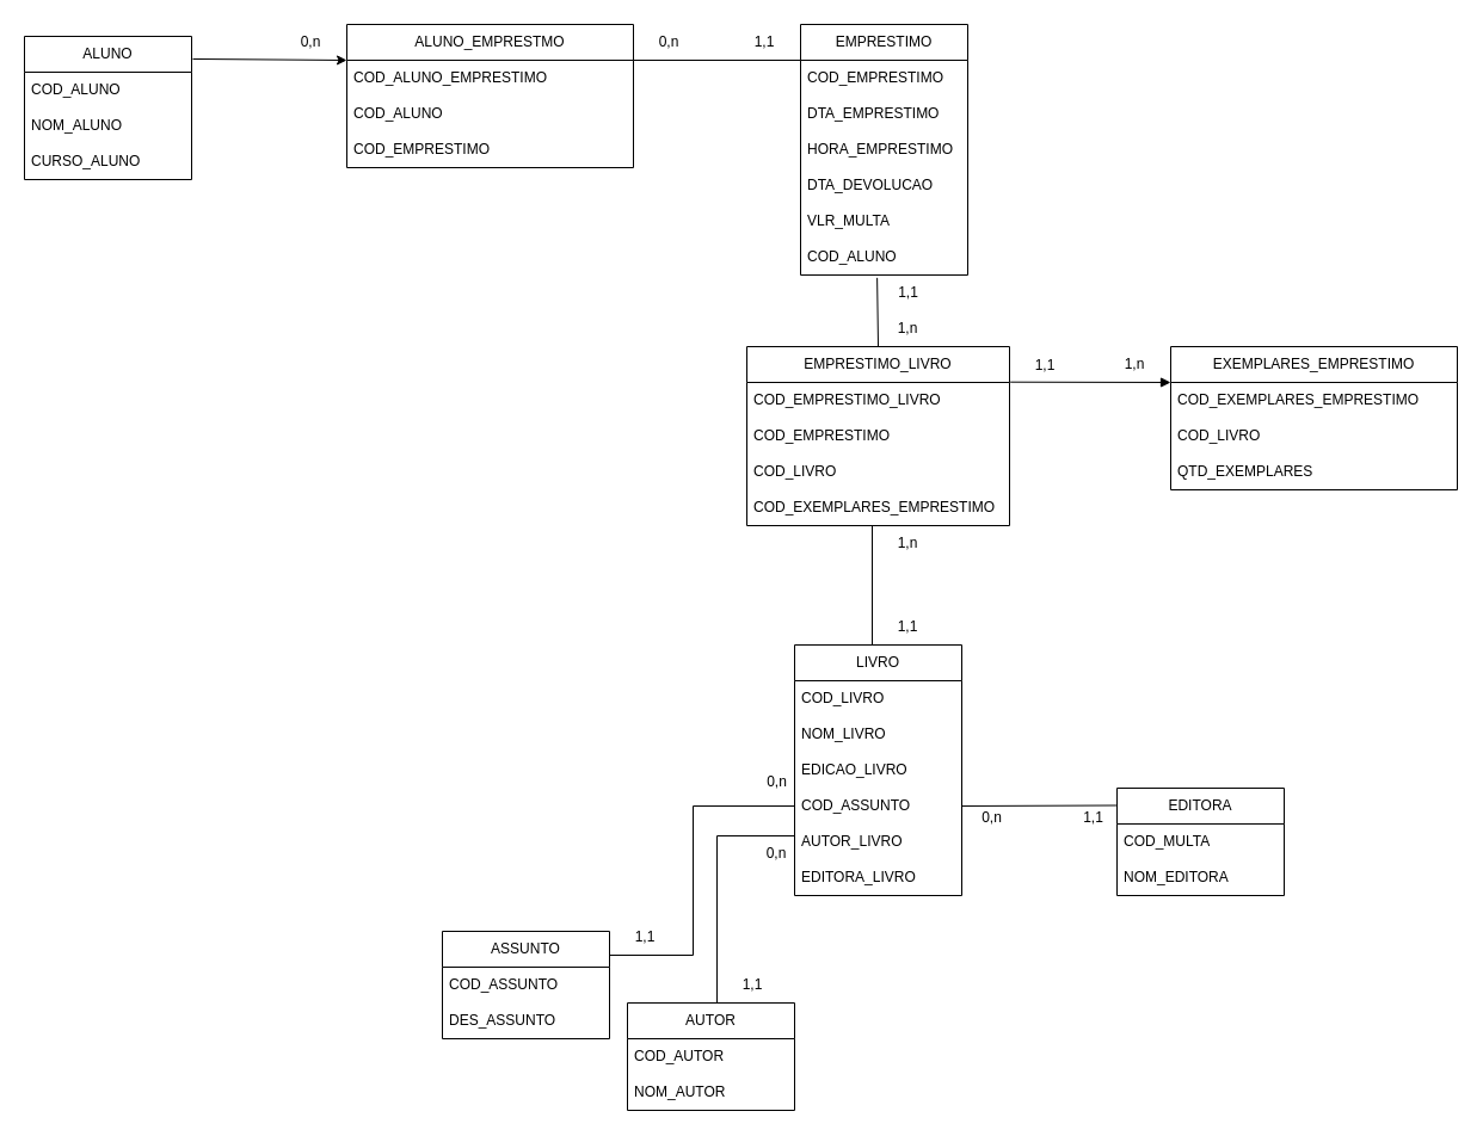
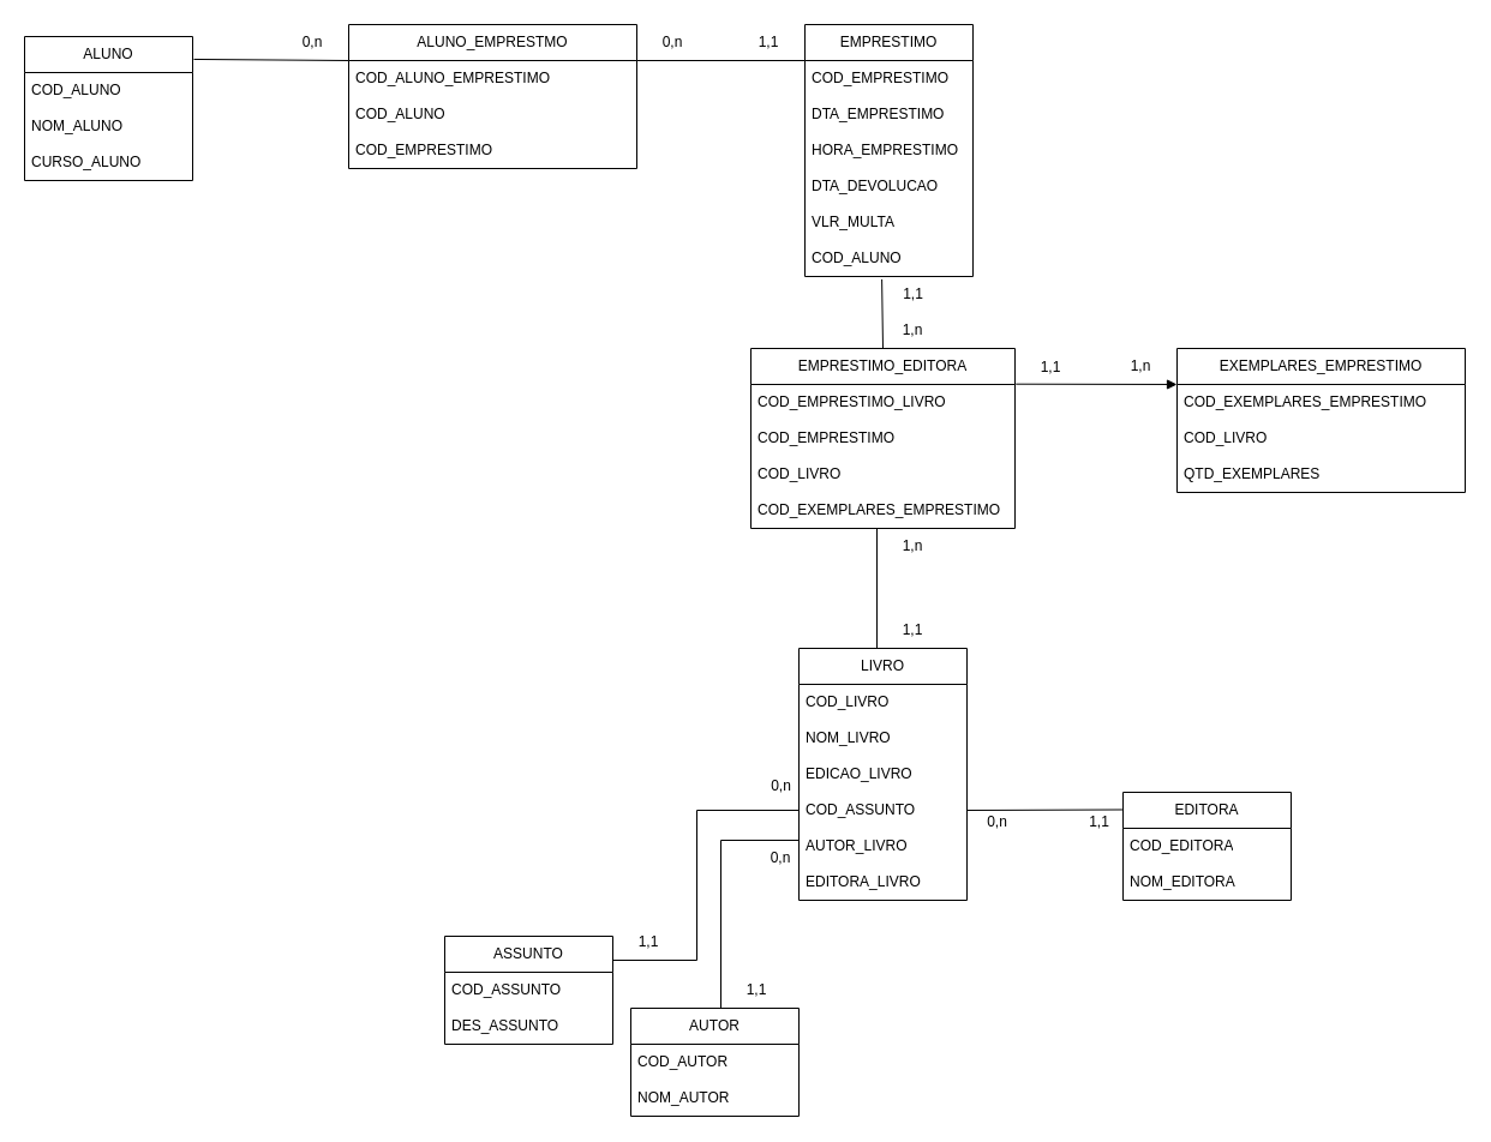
- <mxCell id="20" value="" style="endArrow=classic;html=1;rounded=0;exitX=1.007;exitY=0.158;exitDx=0;exitDy=0;exitPerimeter=0;entryX=0;entryY=0.25;entryDx=0;entryDy=0;" edge="1" parent="1" source="9" target="26"><mxGeometry width="50" height="50" relative="1" as="geometry"><mxPoint x="590" y="300" as="sourcePoint" /><mxPoint x="640" y="250" as="targetPoint" /></mxGeometry></mxCell>
+ <mxCell id="20" value="" style="endArrow=none;html=1;rounded=0;exitX=1.007;exitY=0.158;exitDx=0;exitDy=0;exitPerimeter=0;entryX=0;entryY=0.25;entryDx=0;entryDy=0;" edge="1" parent="1" source="9" target="26"><mxGeometry width="50" height="50" relative="1" as="geometry"><mxPoint x="590" y="300" as="sourcePoint" /><mxPoint x="640" y="250" as="targetPoint" /></mxGeometry></mxCell>
- <mxCell id="31" value="EMPRESTIMO_LIVRO" style="swimlane;fontStyle=0;childLayout=stackLayout;horizontal=1;startSize=30;horizontalStack=0;resizeParent=1;resizeParentMax=0;resizeLast=0;collapsible=1;marginBottom=0;whiteSpace=wrap;html=1;" vertex="1" parent="1"><mxGeometry x="625" y="290" width="220" height="150" as="geometry" /></mxCell>
+ <mxCell id="31" value="EMPRESTIMO_EDITORA" style="swimlane;fontStyle=0;childLayout=stackLayout;horizontal=1;startSize=30;horizontalStack=0;resizeParent=1;resizeParentMax=0;resizeLast=0;collapsible=1;marginBottom=0;whiteSpace=wrap;html=1;" vertex="1" parent="1"><mxGeometry x="625" y="290" width="220" height="150" as="geometry" /></mxCell>
- <mxCell id="44" value="COD_MULTA" style="text;strokeColor=none;fillColor=none;align=left;verticalAlign=middle;spacingLeft=4;spacingRight=4;overflow=hidden;points=[[0,0.5],[1,0.5]];portConstraint=eastwest;rotatable=0;whiteSpace=wrap;html=1;" vertex="1" parent="43"><mxGeometry y="30" width="140" height="30" as="geometry" /></mxCell>
+ <mxCell id="44" value="COD_EDITORA" style="text;strokeColor=none;fillColor=none;align=left;verticalAlign=middle;spacingLeft=4;spacingRight=4;overflow=hidden;points=[[0,0.5],[1,0.5]];portConstraint=eastwest;rotatable=0;whiteSpace=wrap;html=1;" vertex="1" parent="43"><mxGeometry y="30" width="140" height="30" as="geometry" /></mxCell>
